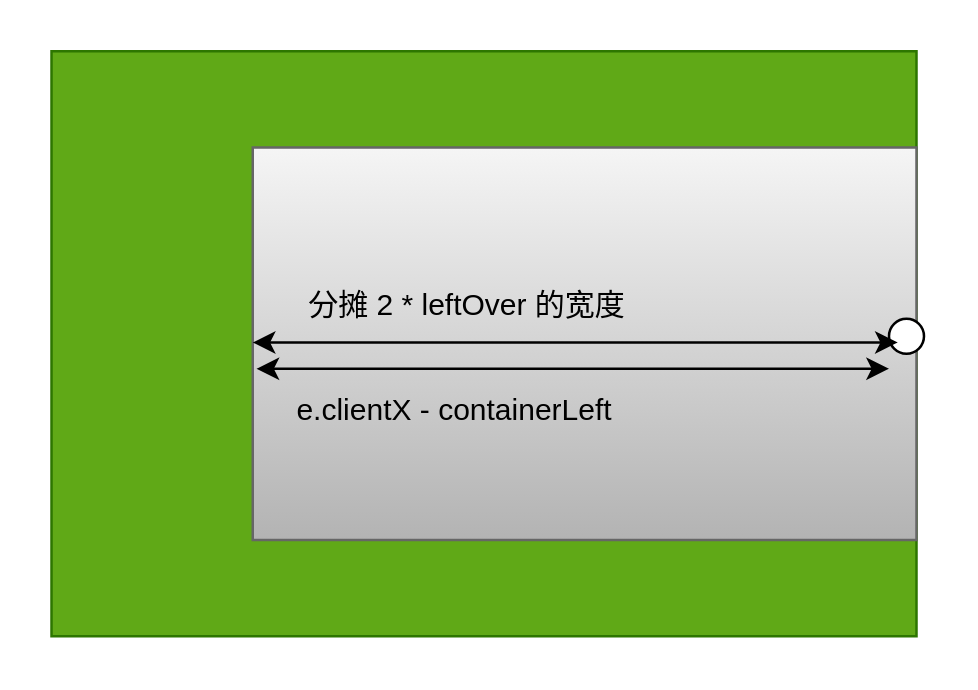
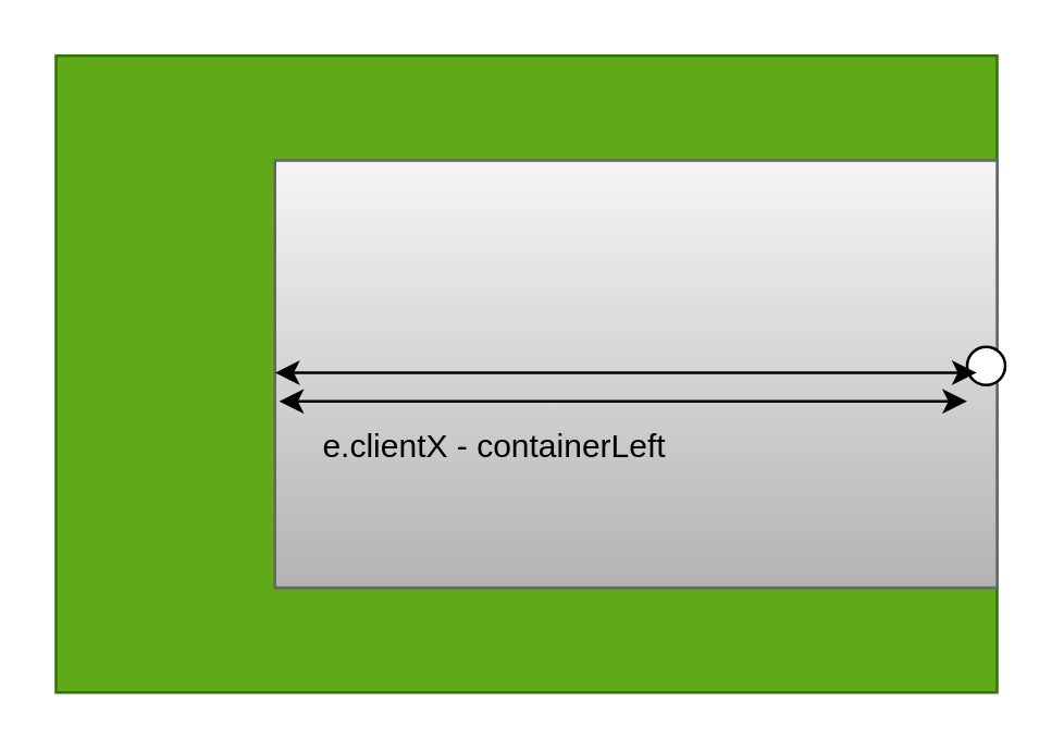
- <mxCell id="6" value="&lt;font color=&quot;#000000&quot;&gt;分摊 2 * leftOver 的宽度&lt;/font&gt;" style="text;html=1;align=center;verticalAlign=middle;resizable=0;points=[];autosize=1;strokeColor=none;fillColor=none;" vertex="1" parent="1"><mxGeometry x="117" y="113" width="137" height="18" as="geometry" /></mxCell>
